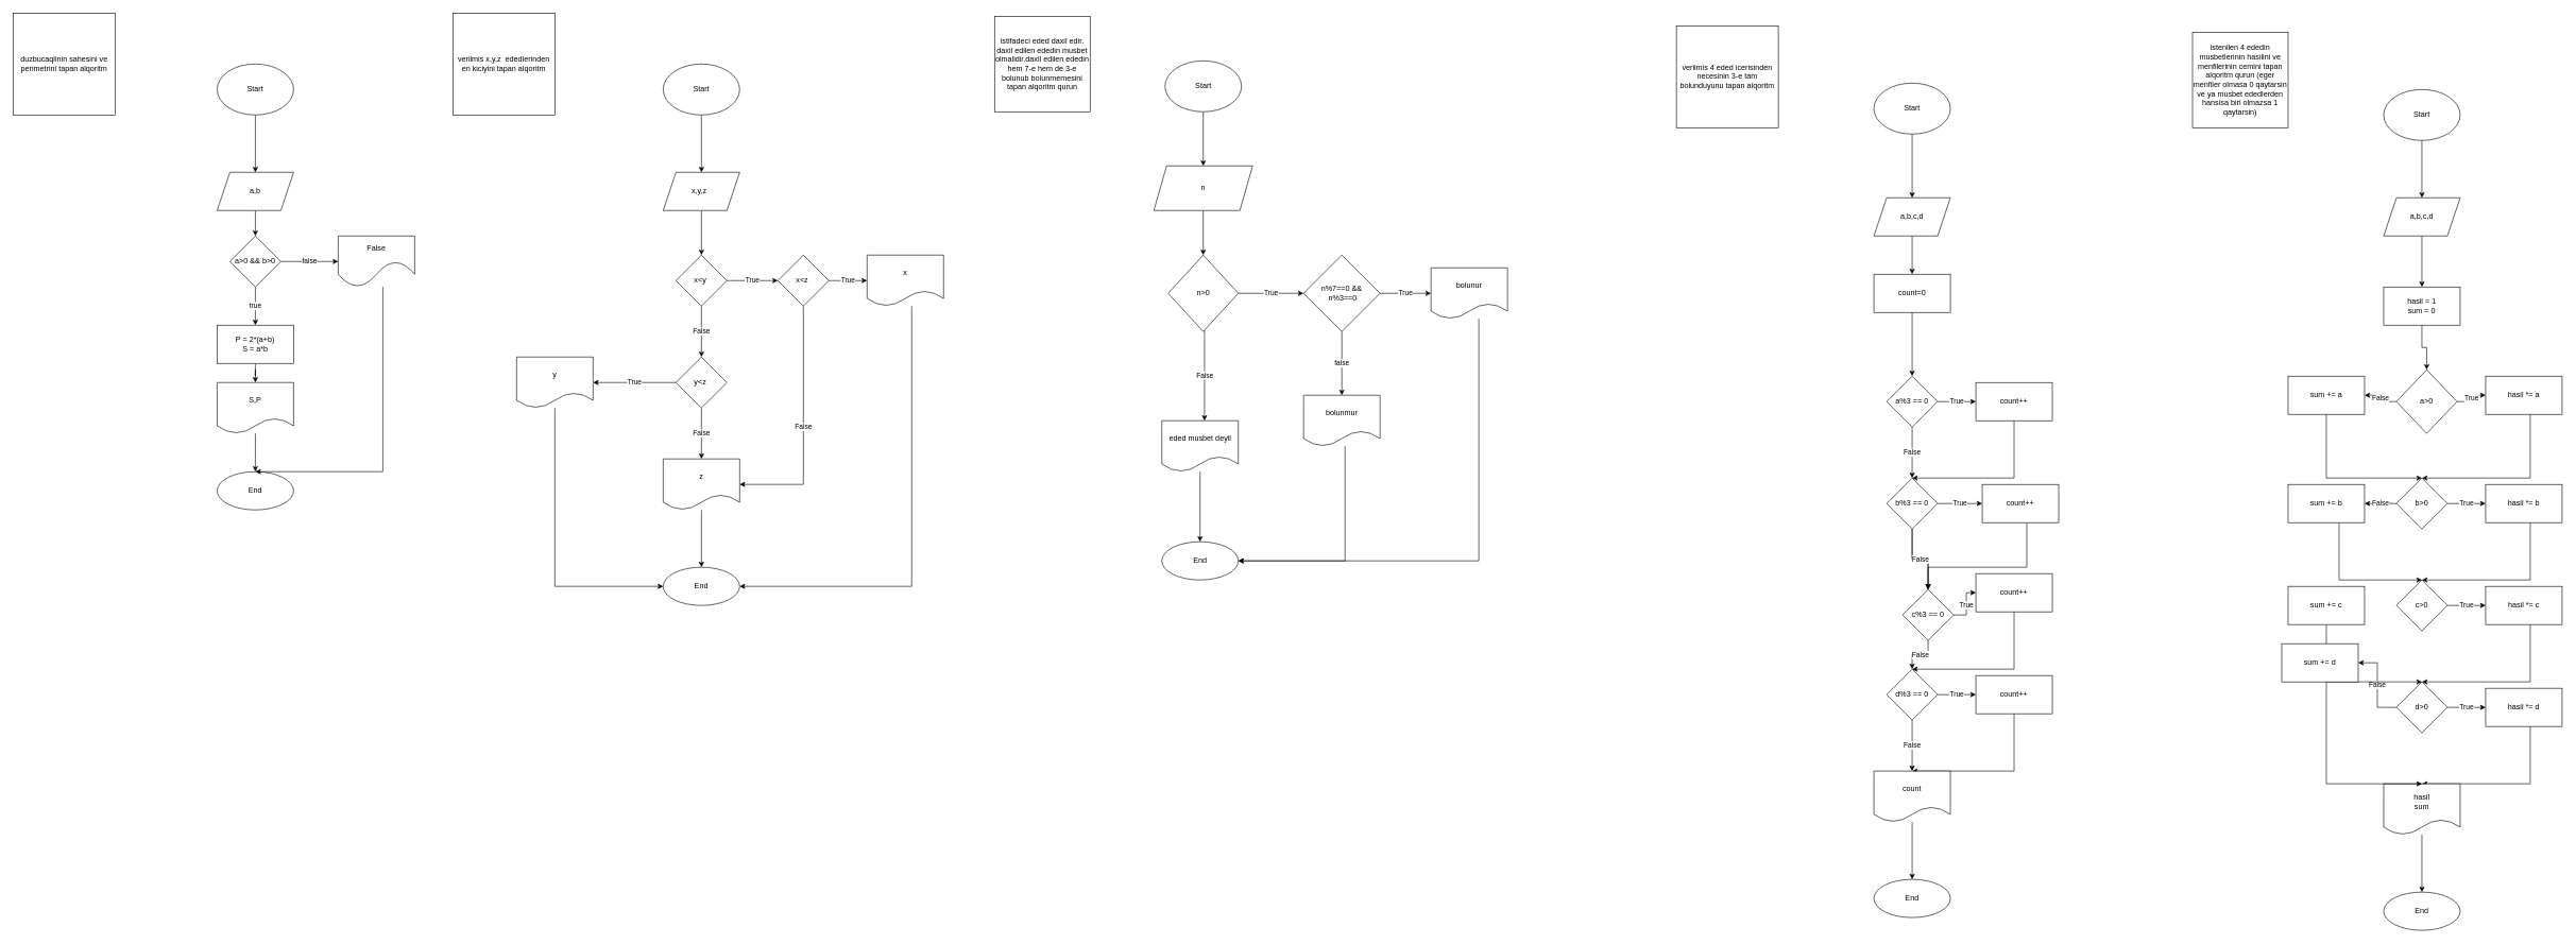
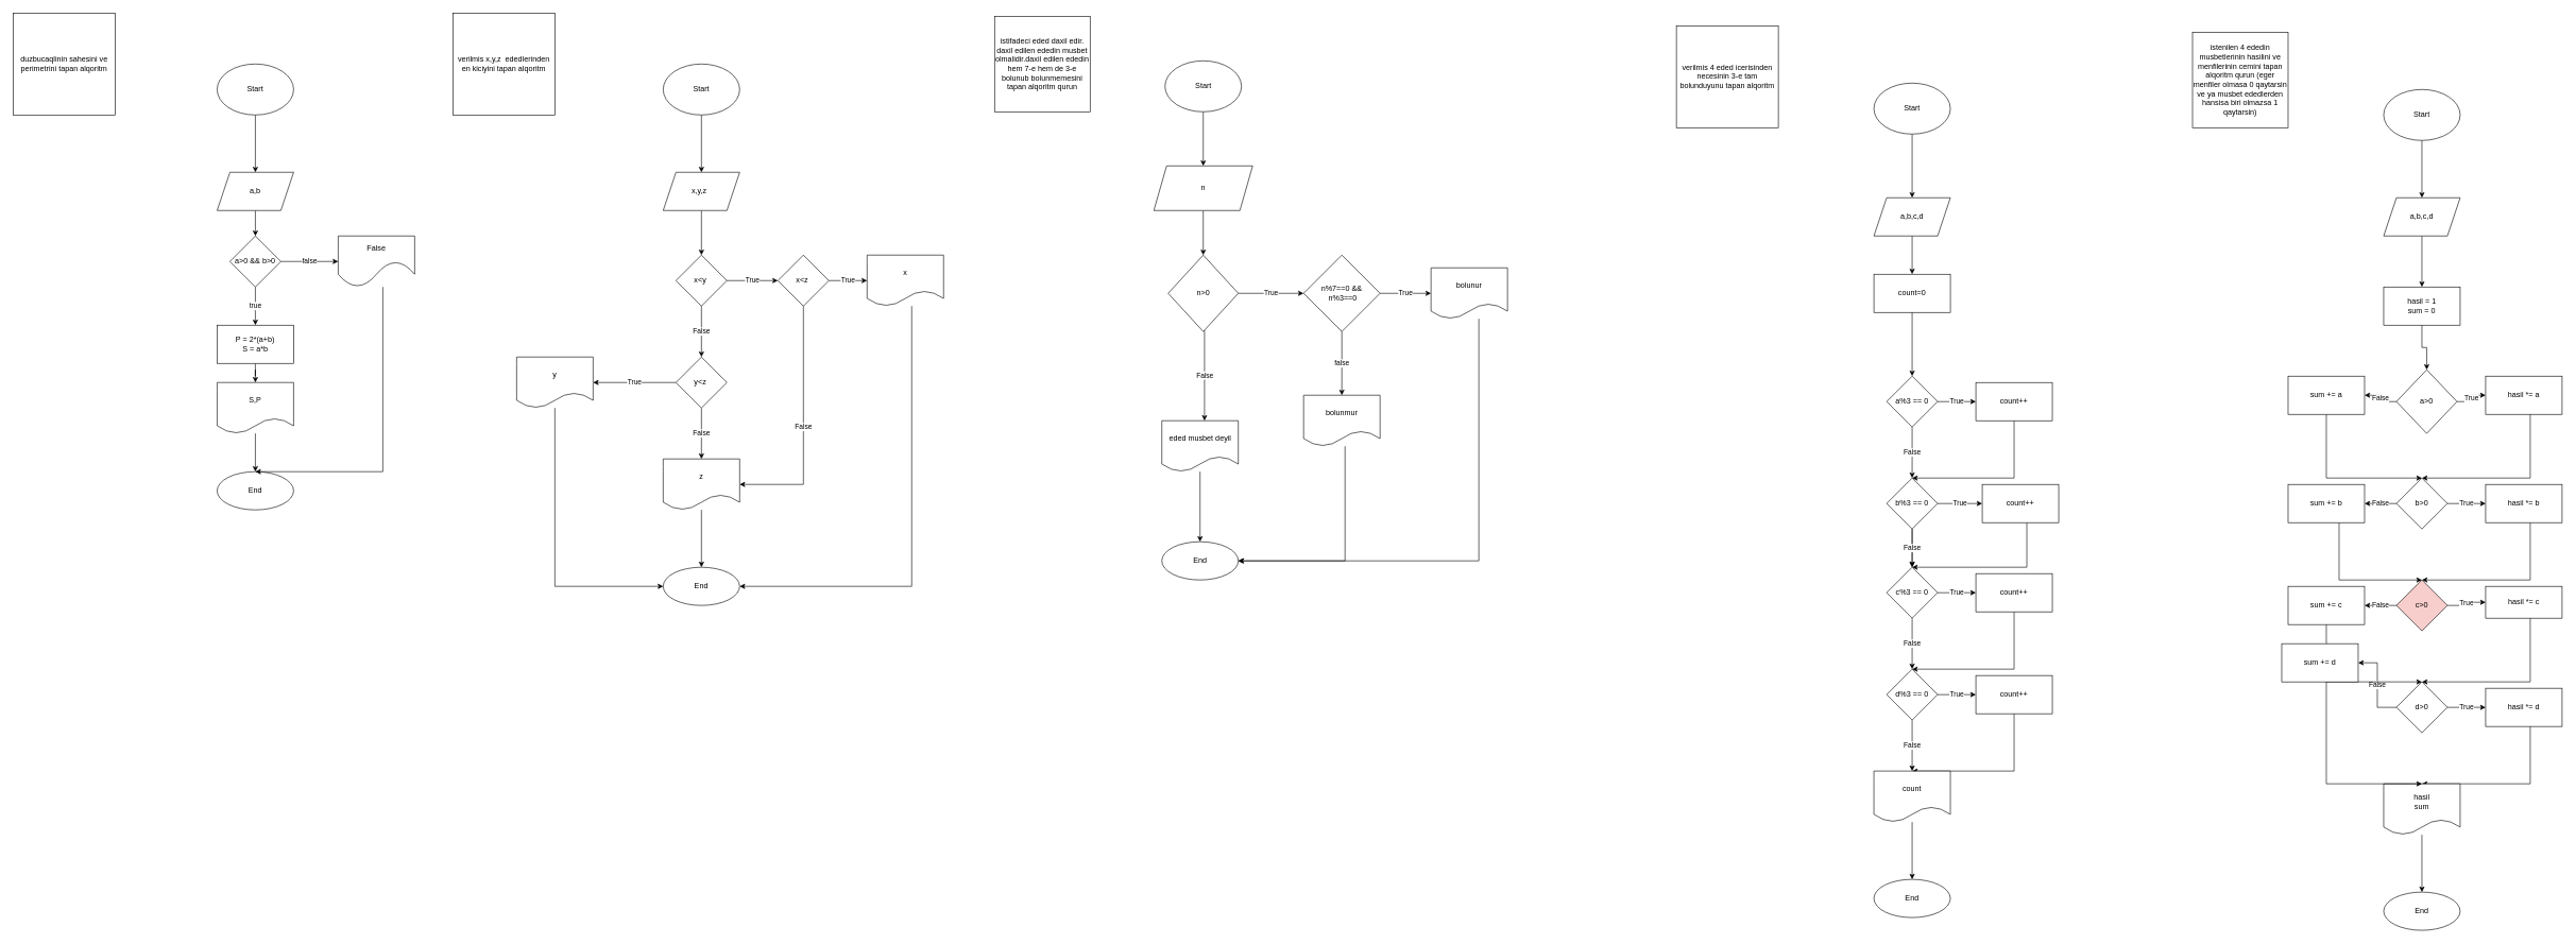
+ <mxCell id="107" value="False" style="edgeStyle=orthogonalEdgeStyle;rounded=0;orthogonalLoop=1;jettySize=auto;html=1;" edge="1" parent="1" source="108" target="122"><mxGeometry relative="1" as="geometry" /></mxCell>
- <mxCell id="108" value="c&amp;gt;0" style="rhombus;whiteSpace=wrap;html=1;" vertex="1" parent="1"><mxGeometry x="3760" y="910" width="80" height="80" as="geometry" /></mxCell>
+ <mxCell id="108" value="c&amp;gt;0" style="rhombus;whiteSpace=wrap;html=1;fillColor=#f8cecc;" vertex="1" parent="1"><mxGeometry x="3760" y="910" width="80" height="80" as="geometry" /></mxCell>
- <mxCell id="113" value="hasil *= c" style="whiteSpace=wrap;html=1;" vertex="1" parent="1"><mxGeometry x="3900" y="920" width="120" height="60" as="geometry" /></mxCell>
+ <mxCell id="113" value="hasil *= c" style="whiteSpace=wrap;html=1;" vertex="1" parent="1"><mxGeometry x="3900" y="920" width="120" height="50" as="geometry" /></mxCell>
- <mxCell id="76" value="c%3 == 0" style="rhombus;whiteSpace=wrap;html=1;" vertex="1" parent="1"><mxGeometry x="2985" y="925" width="80" height="80" as="geometry" /></mxCell>
+ <mxCell id="76" value="c%3 == 0" style="rhombus;whiteSpace=wrap;html=1;" vertex="1" parent="1"><mxGeometry x="2960" y="890" width="80" height="80" as="geometry" /></mxCell>
